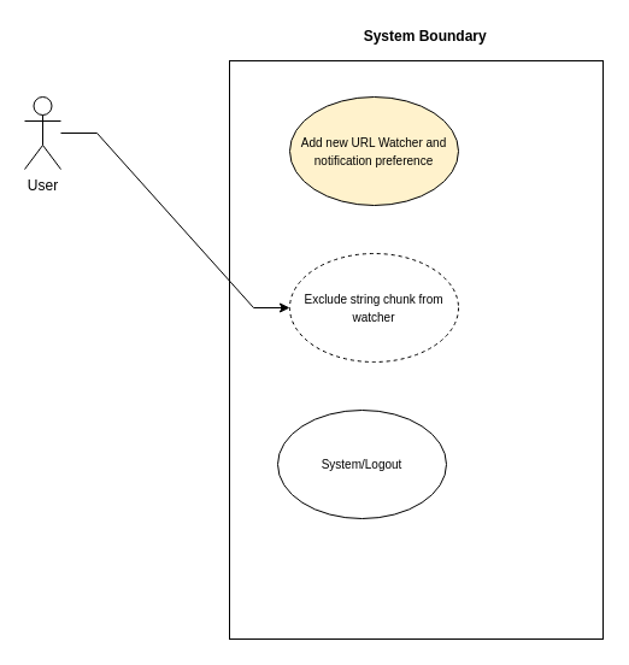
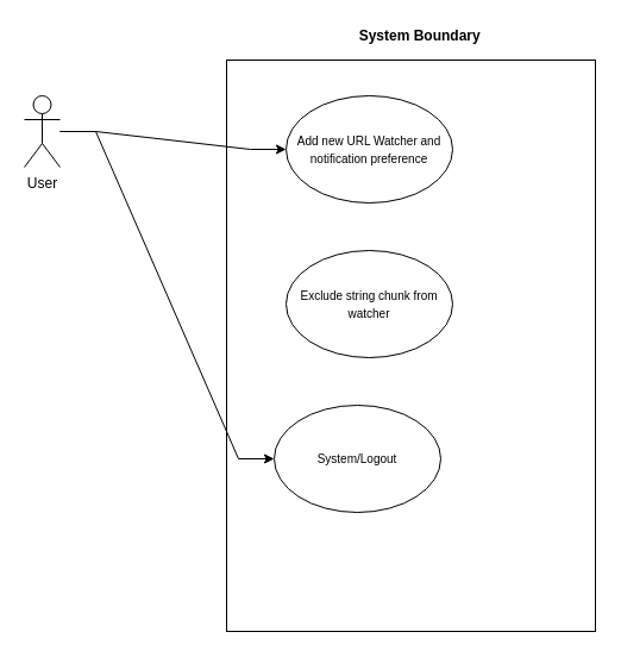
- <mxCell id="10" value="&lt;font style=&quot;font-size: 10px&quot;&gt;Add new URL Watcher and notification preference&lt;/font&gt;" style="ellipse;whiteSpace=wrap;html=1;fillColor=#fff2cc;" vertex="1" parent="1"><mxGeometry x="240" y="80" width="140" height="90" as="geometry" /></mxCell>
+ <mxCell id="10" value="&lt;font style=&quot;font-size: 10px&quot;&gt;Add new URL Watcher and notification preference&lt;/font&gt;" style="ellipse;whiteSpace=wrap;html=1;" vertex="1" parent="1"><mxGeometry x="240" y="80" width="140" height="90" as="geometry" /></mxCell>
- <mxCell id="7" style="edgeStyle=entityRelationEdgeStyle;rounded=0;orthogonalLoop=1;jettySize=auto;html=1;" edge="1" parent="1" source="9" target="5"><mxGeometry relative="1" as="geometry" /></mxCell>
+ <mxCell id="7" style="edgeStyle=entityRelationEdgeStyle;rounded=0;orthogonalLoop=1;jettySize=auto;html=1;" edge="1" parent="1" source="9" target="10"><mxGeometry relative="1" as="geometry" /></mxCell>
- <mxCell id="5" value="&lt;font style=&quot;font-size: 10px&quot;&gt;Exclude string chunk from watcher&lt;/font&gt;" style="ellipse;whiteSpace=wrap;html=1;dashed=1;" vertex="1" parent="2"><mxGeometry x="50" y="190" width="140" height="90" as="geometry" /></mxCell>
+ <mxCell id="5" value="&lt;font style=&quot;font-size: 10px&quot;&gt;Exclude string chunk from watcher&lt;/font&gt;" style="ellipse;whiteSpace=wrap;html=1;" vertex="1" parent="2"><mxGeometry x="50" y="190" width="140" height="90" as="geometry" /></mxCell>
+ <mxCell id="8" style="edgeStyle=entityRelationEdgeStyle;rounded=0;orthogonalLoop=1;jettySize=auto;html=1;" edge="1" parent="1" source="9" target="6"><mxGeometry relative="1" as="geometry" /></mxCell>
